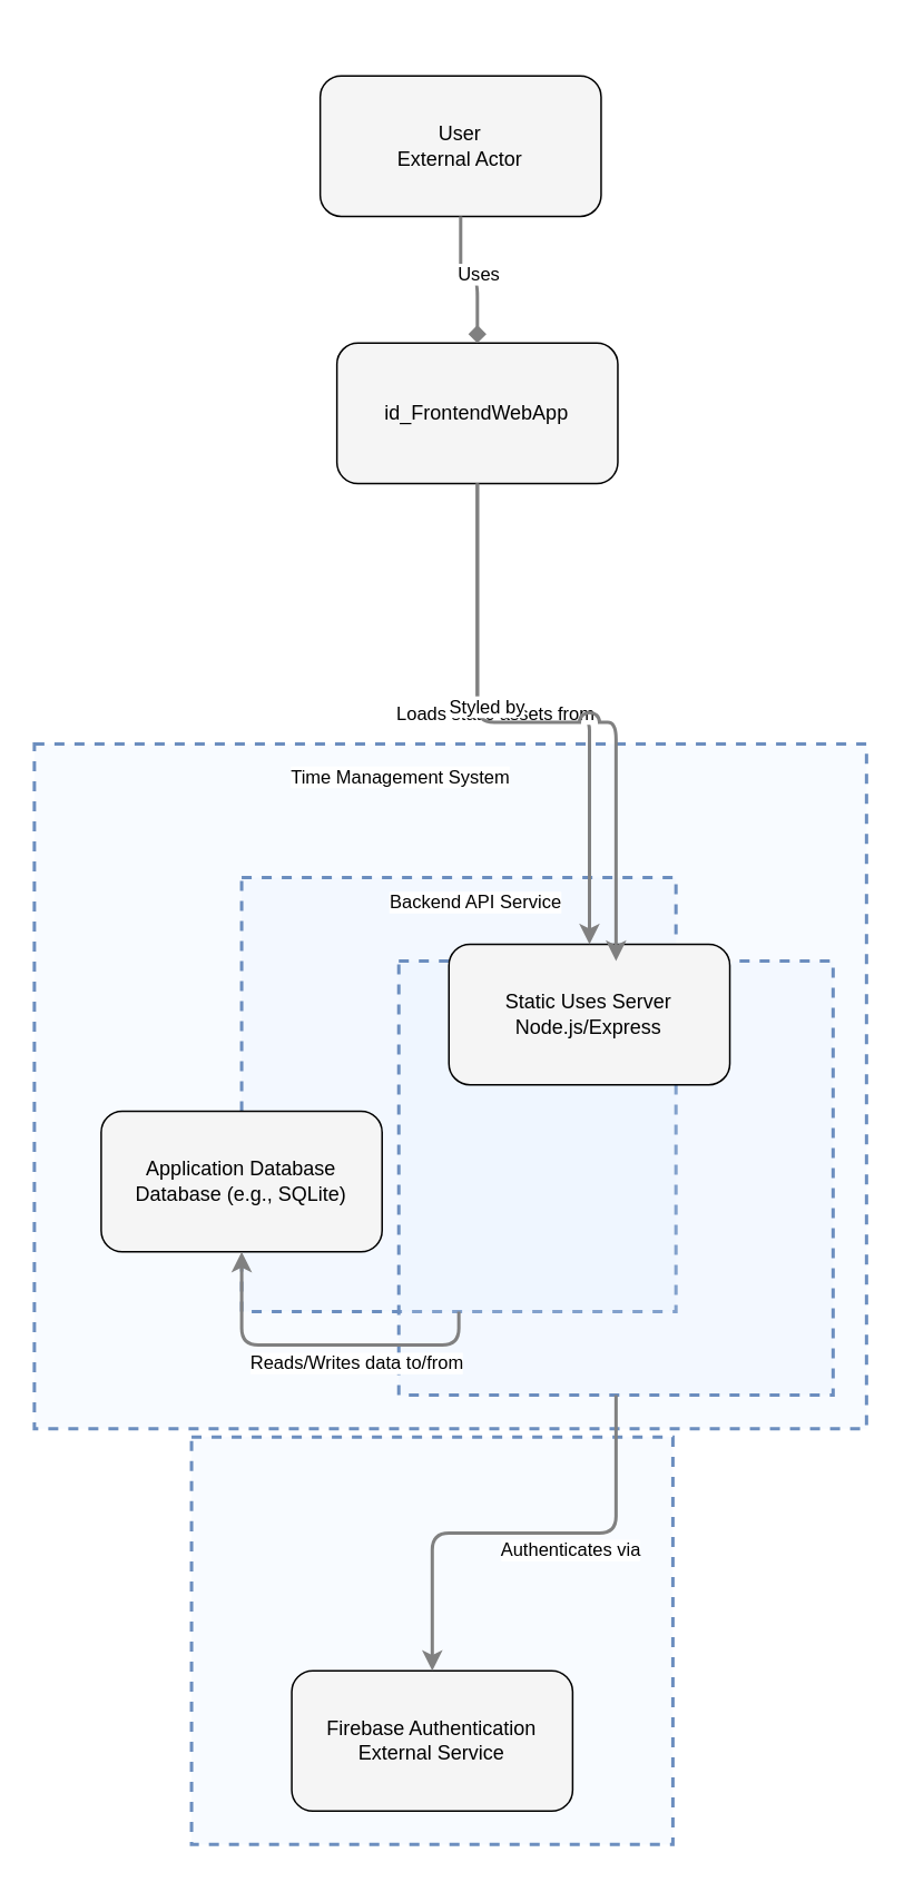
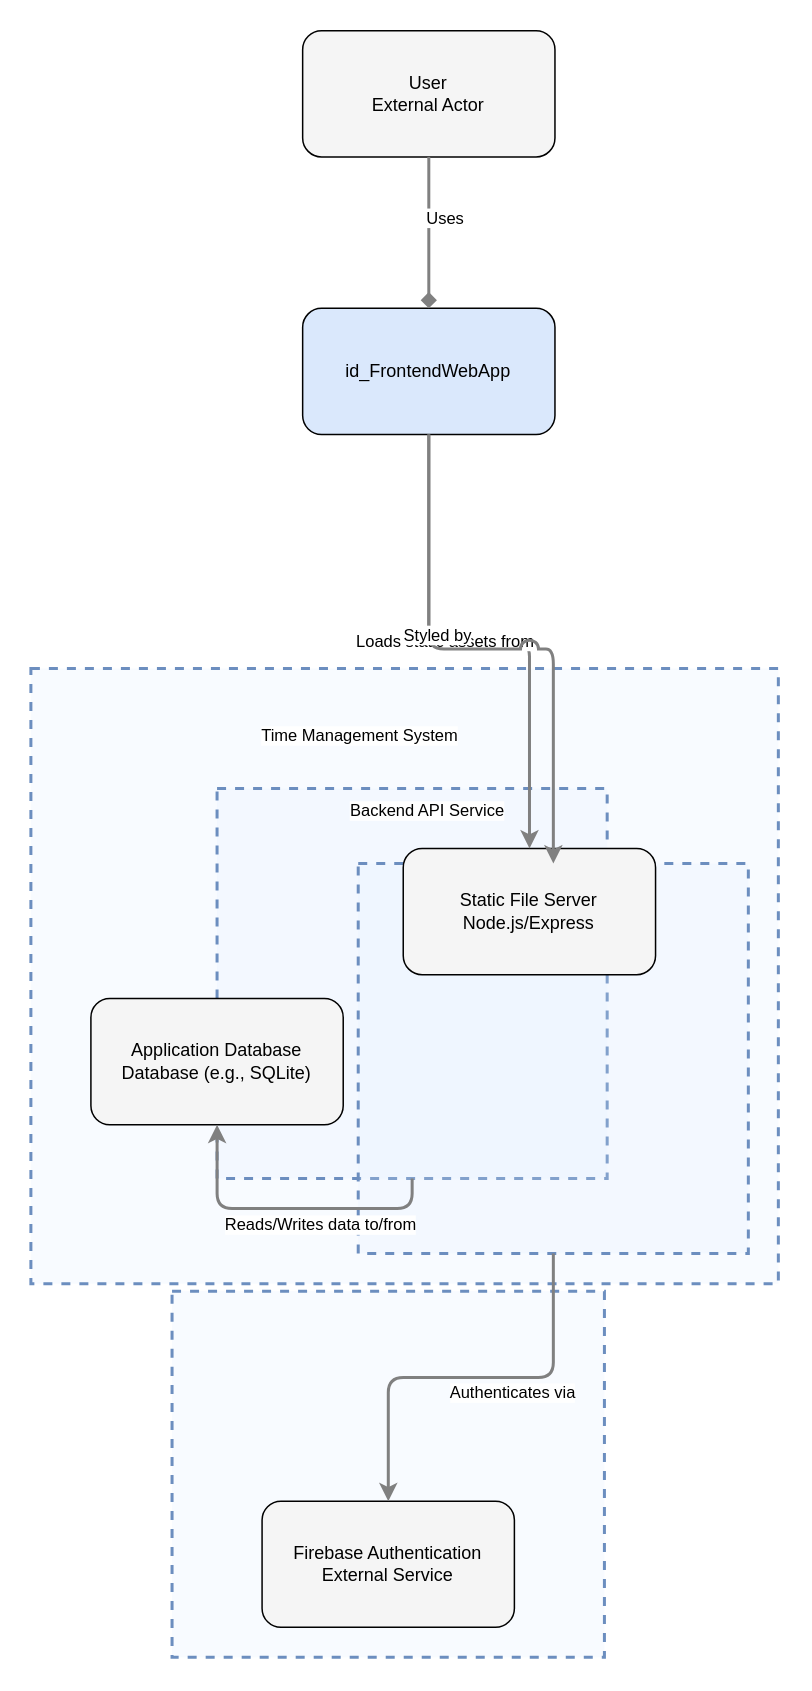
- <mxCell id="9" value="User&lt;br&gt;External Actor" style="rounded=1;whiteSpace=wrap;html=1;fillColor=#f5f5f5" vertex="1" parent="1"><mxGeometry x="191.118" y="45" width="168.158" height="84.079" as="geometry" /></mxCell>
+ <mxCell id="9" value="User&lt;br&gt;External Actor" style="rounded=1;whiteSpace=wrap;html=1;fillColor=#f5f5f5" vertex="1" parent="1"><mxGeometry x="201.118" y="20" width="168.158" height="84.079" as="geometry" /></mxCell>
- <mxCell id="10" value="id_FrontendWebApp" style="rounded=1;whiteSpace=wrap;html=1;fillColor=#f5f5f5" vertex="1" parent="1"><mxGeometry x="201.118" y="205" width="168.158" height="84.079" as="geometry" /></mxCell>
+ <mxCell id="10" value="id_FrontendWebApp" style="rounded=1;whiteSpace=wrap;html=1;fillColor=#dae8fc;" vertex="1" parent="1"><mxGeometry x="201.118" y="205" width="168.158" height="84.079" as="geometry" /></mxCell>
- <mxCell id="8" value="Time Management System" style="edgeLabel;html=1;align=center;verticalAlign=middle;resizable=0;labelBackgroundColor=white;spacing=5" vertex="1" parent="1"><mxGeometry x="28" y="453" width="422.158" height="24" as="geometry" /></mxCell>
+ <mxCell id="8" value="Time Management System" style="edgeLabel;html=1;align=center;verticalAlign=middle;resizable=0;labelBackgroundColor=white;spacing=5" vertex="1" parent="1"><mxGeometry x="28" y="478" width="422.158" height="24" as="geometry" /></mxCell>
- <mxCell id="11" value="Static Uses Server&lt;br&gt;Node.js/Express" style="rounded=1;whiteSpace=wrap;html=1;fillColor=#f5f5f5" vertex="1" parent="7"><mxGeometry x="248.158" y="120" width="168.158" height="84.079" as="geometry" /></mxCell>
+ <mxCell id="11" value="Static File Server&lt;br&gt;Node.js/Express" style="rounded=1;whiteSpace=wrap;html=1;fillColor=#f5f5f5" vertex="1" parent="7"><mxGeometry x="248.158" y="120" width="168.158" height="84.079" as="geometry" /></mxCell>
